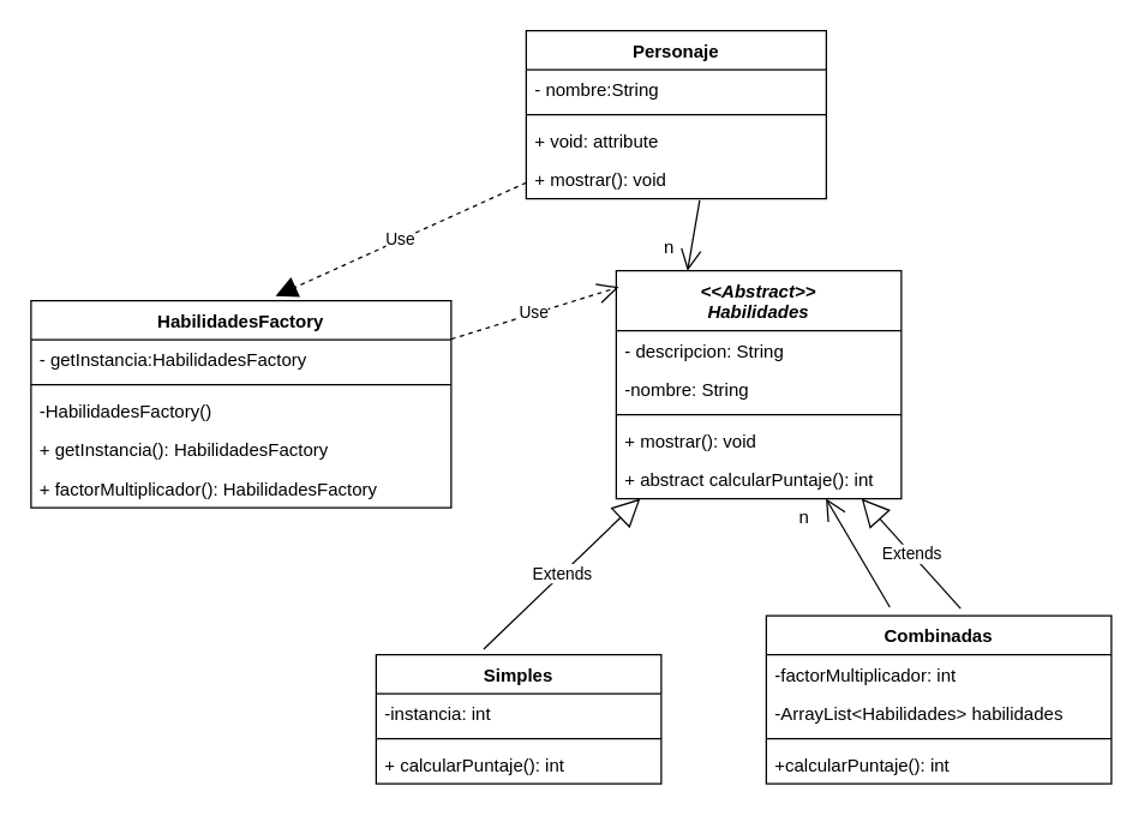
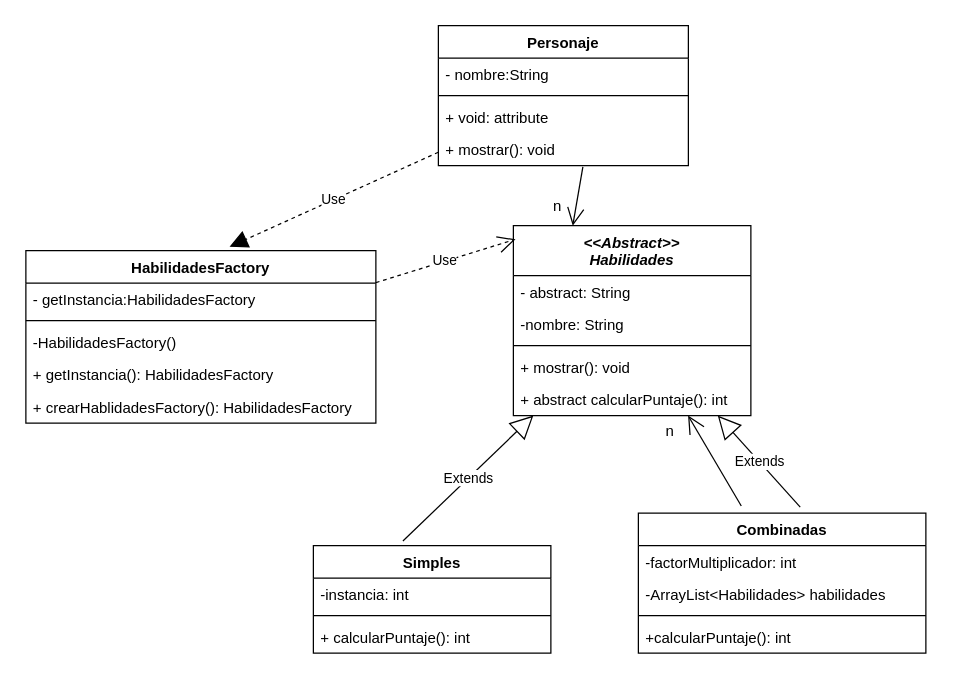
- <mxCell id="17" value="- descripcion: String" style="text;strokeColor=none;fillColor=none;align=left;verticalAlign=top;spacingLeft=4;spacingRight=4;overflow=hidden;rotatable=0;points=[[0,0.5],[1,0.5]];portConstraint=eastwest;" vertex="1" parent="16"><mxGeometry y="40" width="190" height="26" as="geometry" /></mxCell>
+ <mxCell id="17" value="- abstract: String" style="text;strokeColor=none;fillColor=none;align=left;verticalAlign=top;spacingLeft=4;spacingRight=4;overflow=hidden;rotatable=0;points=[[0,0.5],[1,0.5]];portConstraint=eastwest;" vertex="1" parent="16"><mxGeometry y="40" width="190" height="26" as="geometry" /></mxCell>
- <mxCell id="27" value="+ factorMultiplicador(): HabilidadesFactory" style="text;strokeColor=none;fillColor=none;align=left;verticalAlign=top;spacingLeft=4;spacingRight=4;overflow=hidden;rotatable=0;points=[[0,0.5],[1,0.5]];portConstraint=eastwest;" vertex="1" parent="22"><mxGeometry y="112" width="280" height="26" as="geometry" /></mxCell>
+ <mxCell id="27" value="+ crearHablidadesFactory(): HabilidadesFactory" style="text;strokeColor=none;fillColor=none;align=left;verticalAlign=top;spacingLeft=4;spacingRight=4;overflow=hidden;rotatable=0;points=[[0,0.5],[1,0.5]];portConstraint=eastwest;" vertex="1" parent="22"><mxGeometry y="112" width="280" height="26" as="geometry" /></mxCell>
